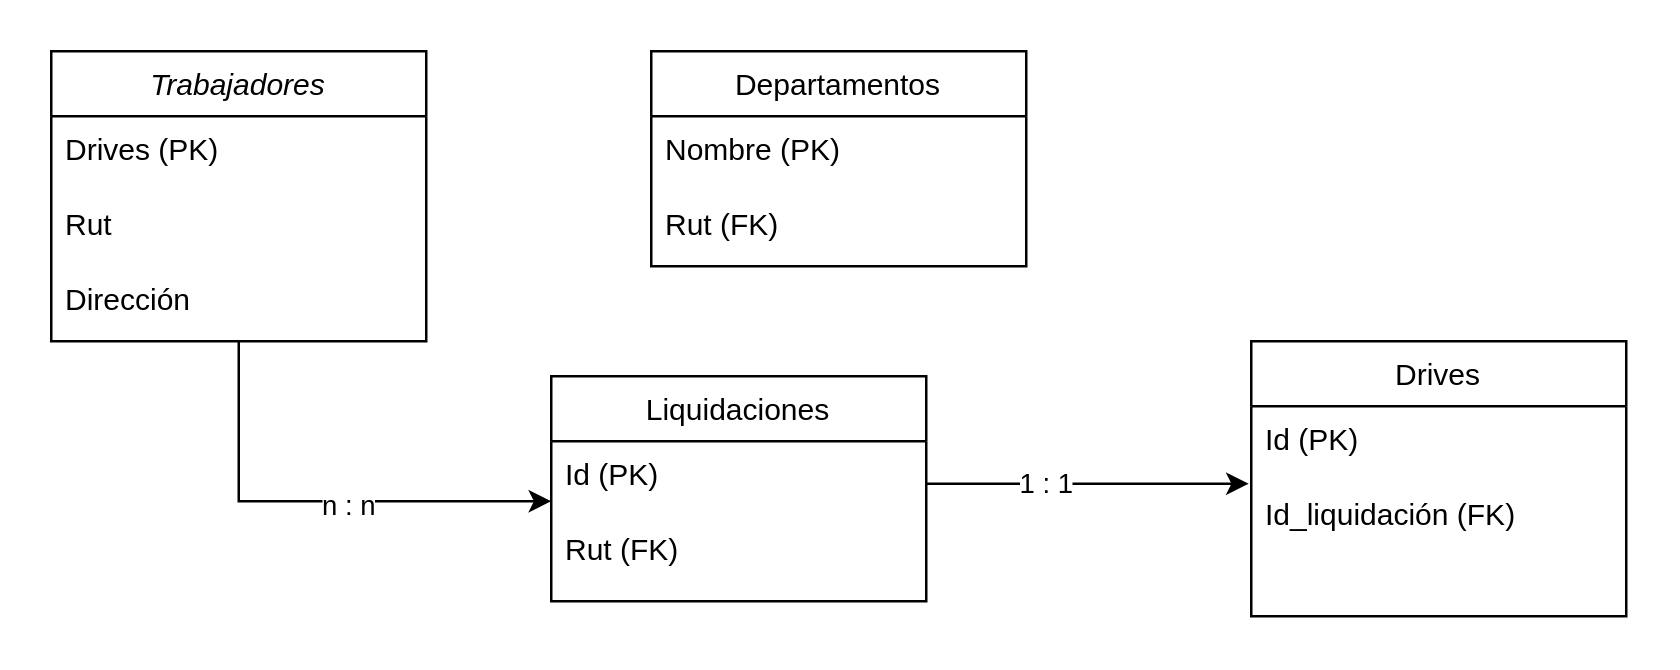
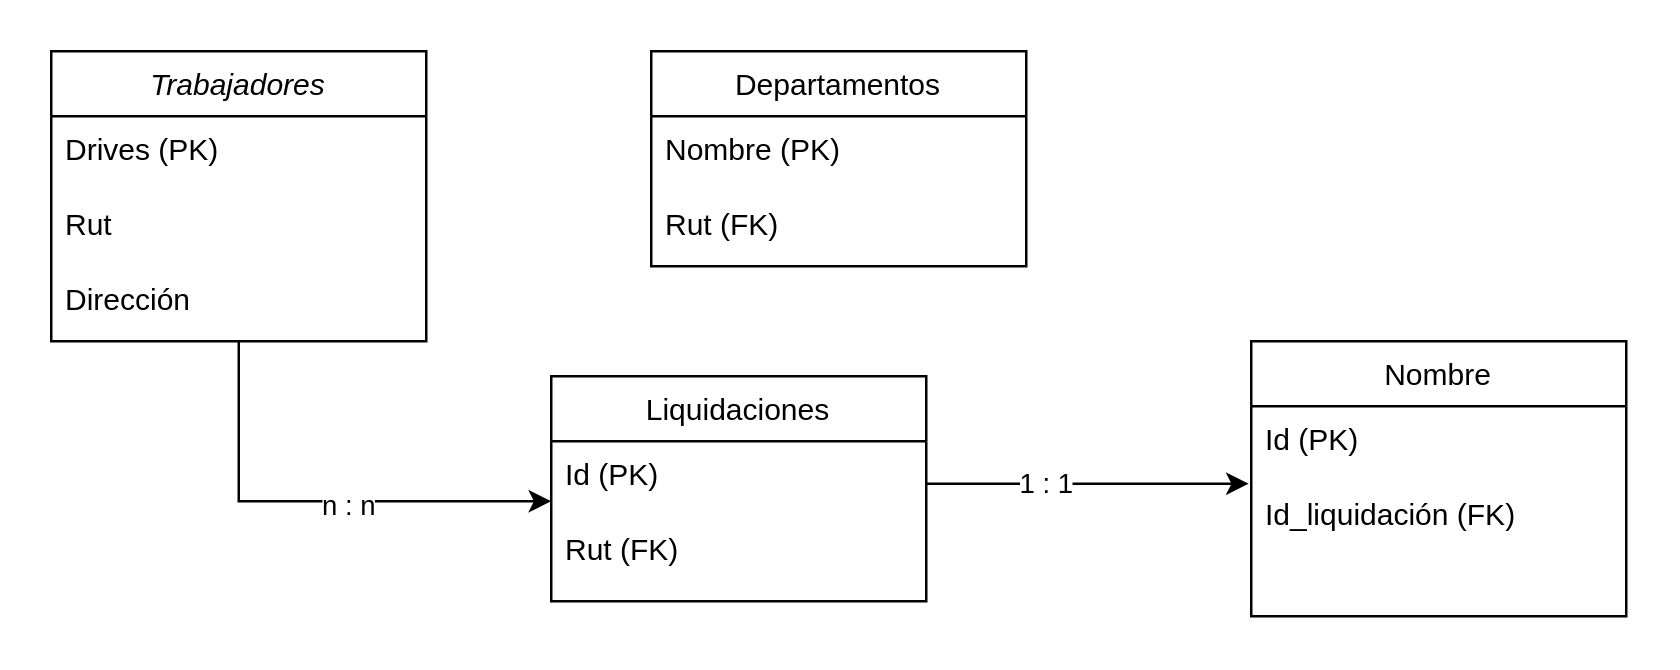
- <mxCell id="16" value="Drives&#10;" style="swimlane;fontStyle=0;align=center;verticalAlign=top;childLayout=stackLayout;horizontal=1;startSize=26;horizontalStack=0;resizeParent=1;resizeLast=0;collapsible=1;marginBottom=0;rounded=0;shadow=0;strokeWidth=1;" vertex="1" parent="1"><mxGeometry x="500" y="136" width="150" height="110" as="geometry"><mxRectangle x="120" y="360" width="160" height="26" as="alternateBounds" /></mxGeometry></mxCell>
+ <mxCell id="16" value="Nombre&#10;" style="swimlane;fontStyle=0;align=center;verticalAlign=top;childLayout=stackLayout;horizontal=1;startSize=26;horizontalStack=0;resizeParent=1;resizeLast=0;collapsible=1;marginBottom=0;rounded=0;shadow=0;strokeWidth=1;" vertex="1" parent="1"><mxGeometry x="500" y="136" width="150" height="110" as="geometry"><mxRectangle x="120" y="360" width="160" height="26" as="alternateBounds" /></mxGeometry></mxCell>
